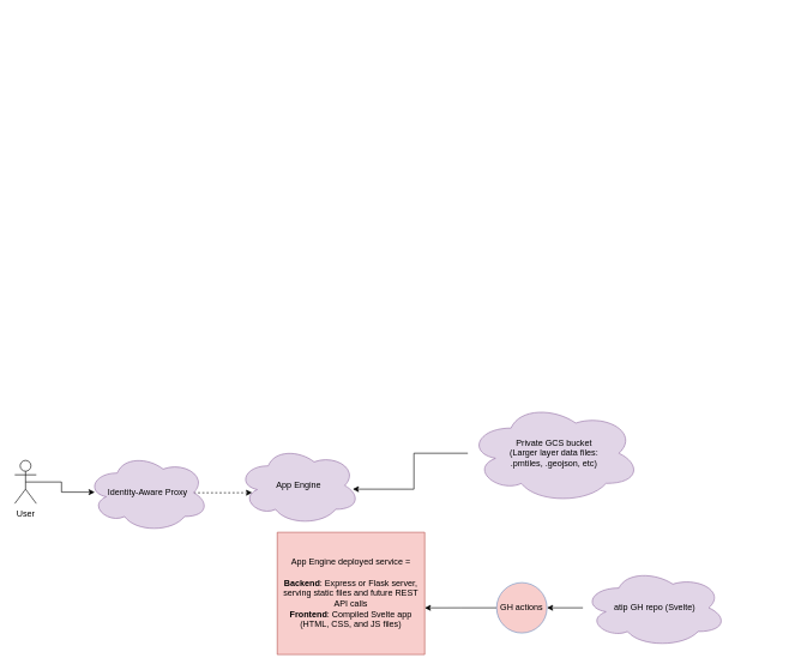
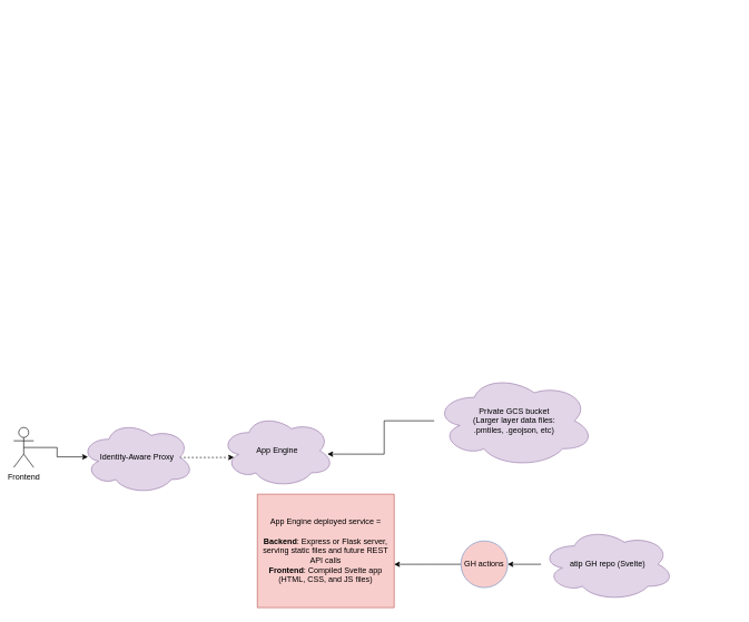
- <mxCell id="8" value="User" style="shape=umlActor;verticalLabelPosition=bottom;verticalAlign=top;html=1;outlineConnect=0;" parent="1" vertex="1"><mxGeometry x="20" y="640" width="30" height="60" as="geometry" /></mxCell>
+ <mxCell id="8" value="Frontend" style="shape=umlActor;verticalLabelPosition=bottom;verticalAlign=top;html=1;outlineConnect=0;" parent="1" vertex="1"><mxGeometry x="20" y="640" width="30" height="60" as="geometry" /></mxCell>
